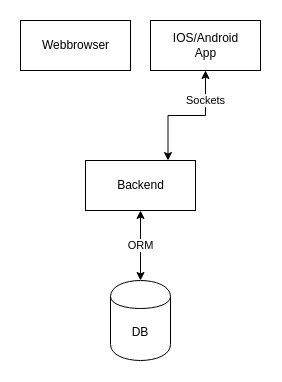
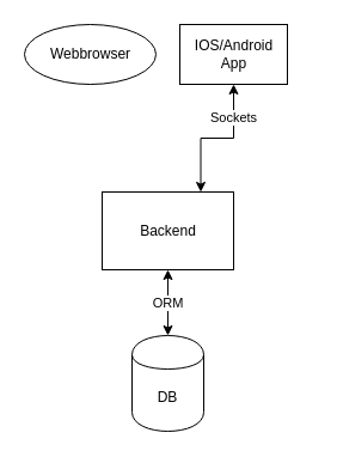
- <mxCell id="2" value="Webbrowser" style="html=1;" vertex="1" parent="1"><mxGeometry x="20" y="20" width="110" height="50" as="geometry" /></mxCell>
+ <mxCell id="2" value="Webbrowser" style="ellipse;html=1;" vertex="1" parent="1"><mxGeometry x="20" y="20" width="110" height="50" as="geometry" /></mxCell>
- <mxCell id="4" value="&lt;div&gt;IOS/Android&lt;/div&gt;&lt;div&gt;App&lt;br&gt;&lt;/div&gt;" style="html=1;" vertex="1" parent="1"><mxGeometry x="150" y="20" width="110" height="50" as="geometry" /></mxCell>
+ <mxCell id="4" value="&lt;div&gt;IOS/Android&lt;/div&gt;&lt;div&gt;App&lt;br&gt;&lt;/div&gt;" style="html=1;" vertex="1" parent="1"><mxGeometry x="150" y="20" width="90" height="50" as="geometry" /></mxCell>
- <mxCell id="6" value="Backend" style="html=1;" vertex="1" parent="1"><mxGeometry x="85" y="160" width="110" height="50" as="geometry" /></mxCell>
+ <mxCell id="6" value="Backend" style="html=1;" vertex="1" parent="1"><mxGeometry x="85" y="160" width="110" height="65" as="geometry" /></mxCell>
